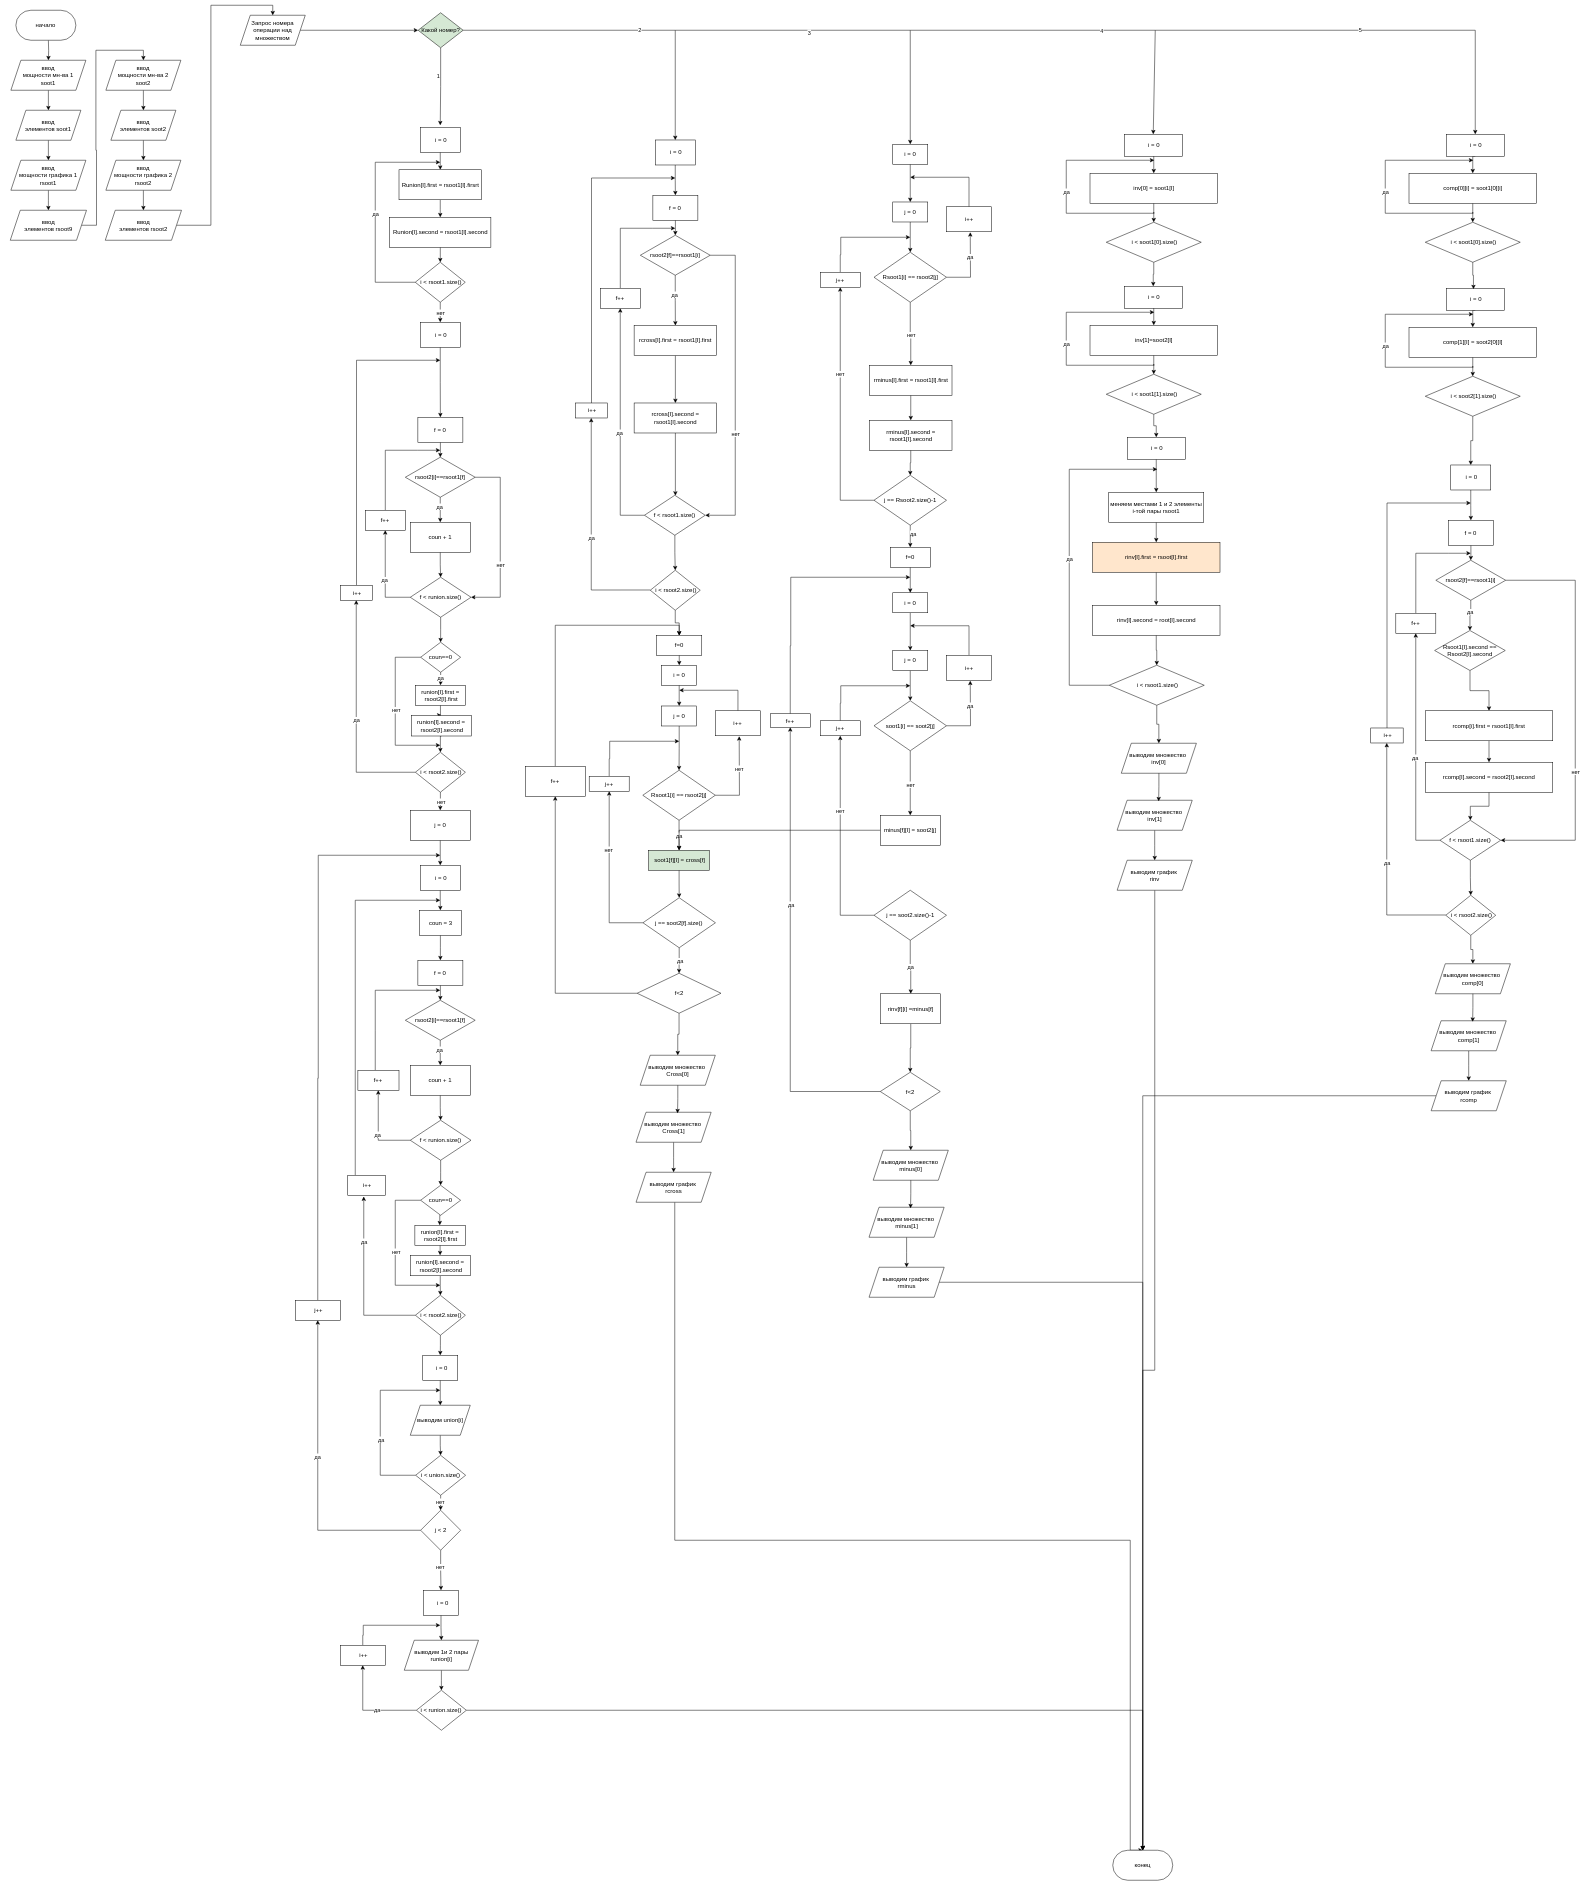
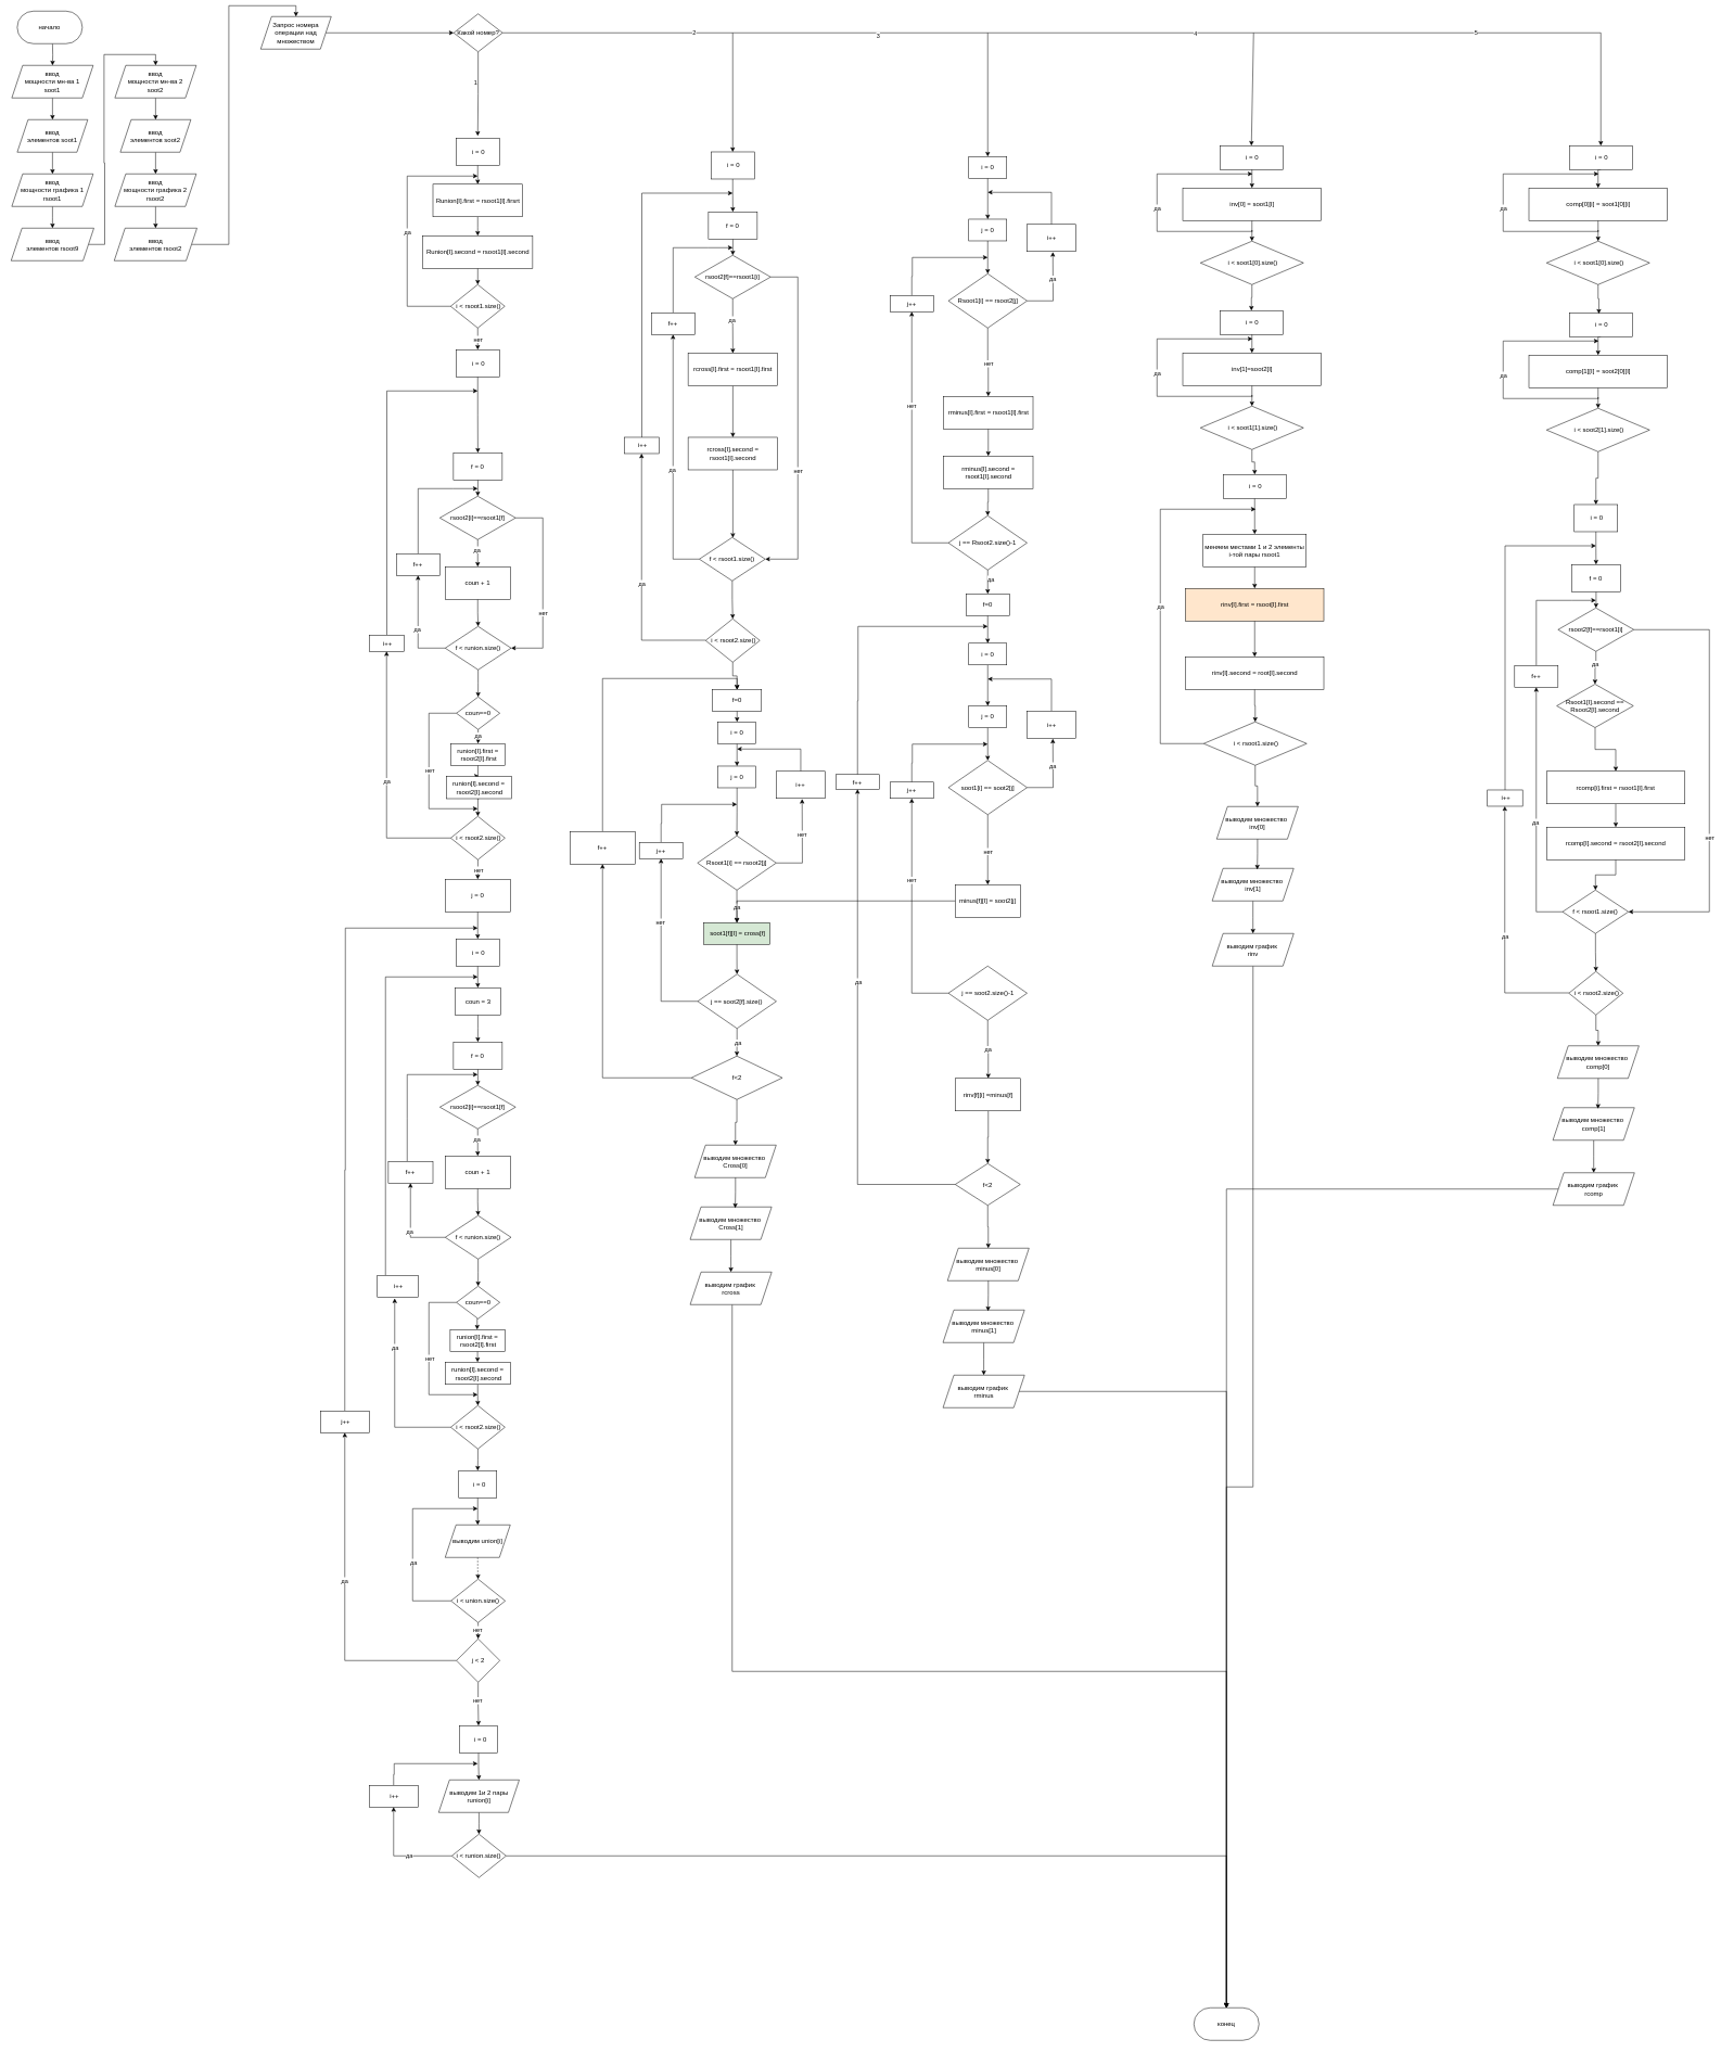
- <mxCell id="26" value="Какой номер?" style="rhombus;whiteSpace=wrap;html=1;fillColor=#d5e8d4;" parent="1" vertex="1"><mxGeometry x="835.75" y="25" width="90" height="70" as="geometry" /></mxCell>
+ <mxCell id="26" value="Какой номер?" style="rhombus;whiteSpace=wrap;html=1;" parent="1" vertex="1"><mxGeometry x="835.75" y="25" width="90" height="70" as="geometry" /></mxCell>
- <mxCell id="92" style="edgeStyle=orthogonalEdgeStyle;rounded=0;orthogonalLoop=1;jettySize=auto;html=1;entryX=0.5;entryY=0;entryDx=0;entryDy=0;" parent="1" source="93" target="98" edge="1"><mxGeometry relative="1" as="geometry" /></mxCell>
+ <mxCell id="92" style="edgeStyle=orthogonalEdgeStyle;rounded=0;orthogonalLoop=1;jettySize=auto;html=1;entryX=0.5;entryY=0;entryDx=0;entryDy=0;dashed=1;" parent="1" source="93" target="98" edge="1"><mxGeometry relative="1" as="geometry" /></mxCell>
- <mxCell id="325" value="конец" style="rounded=1;whiteSpace=wrap;html=1;arcSize=50;" parent="1" vertex="1"><mxGeometry x="2225" y="3700" width="120" height="60" as="geometry" /></mxCell>
+ <mxCell id="325" value="конец" style="rounded=1;whiteSpace=wrap;html=1;arcSize=50;" parent="1" vertex="1"><mxGeometry x="2200" y="3700" width="120" height="60" as="geometry" /></mxCell>
